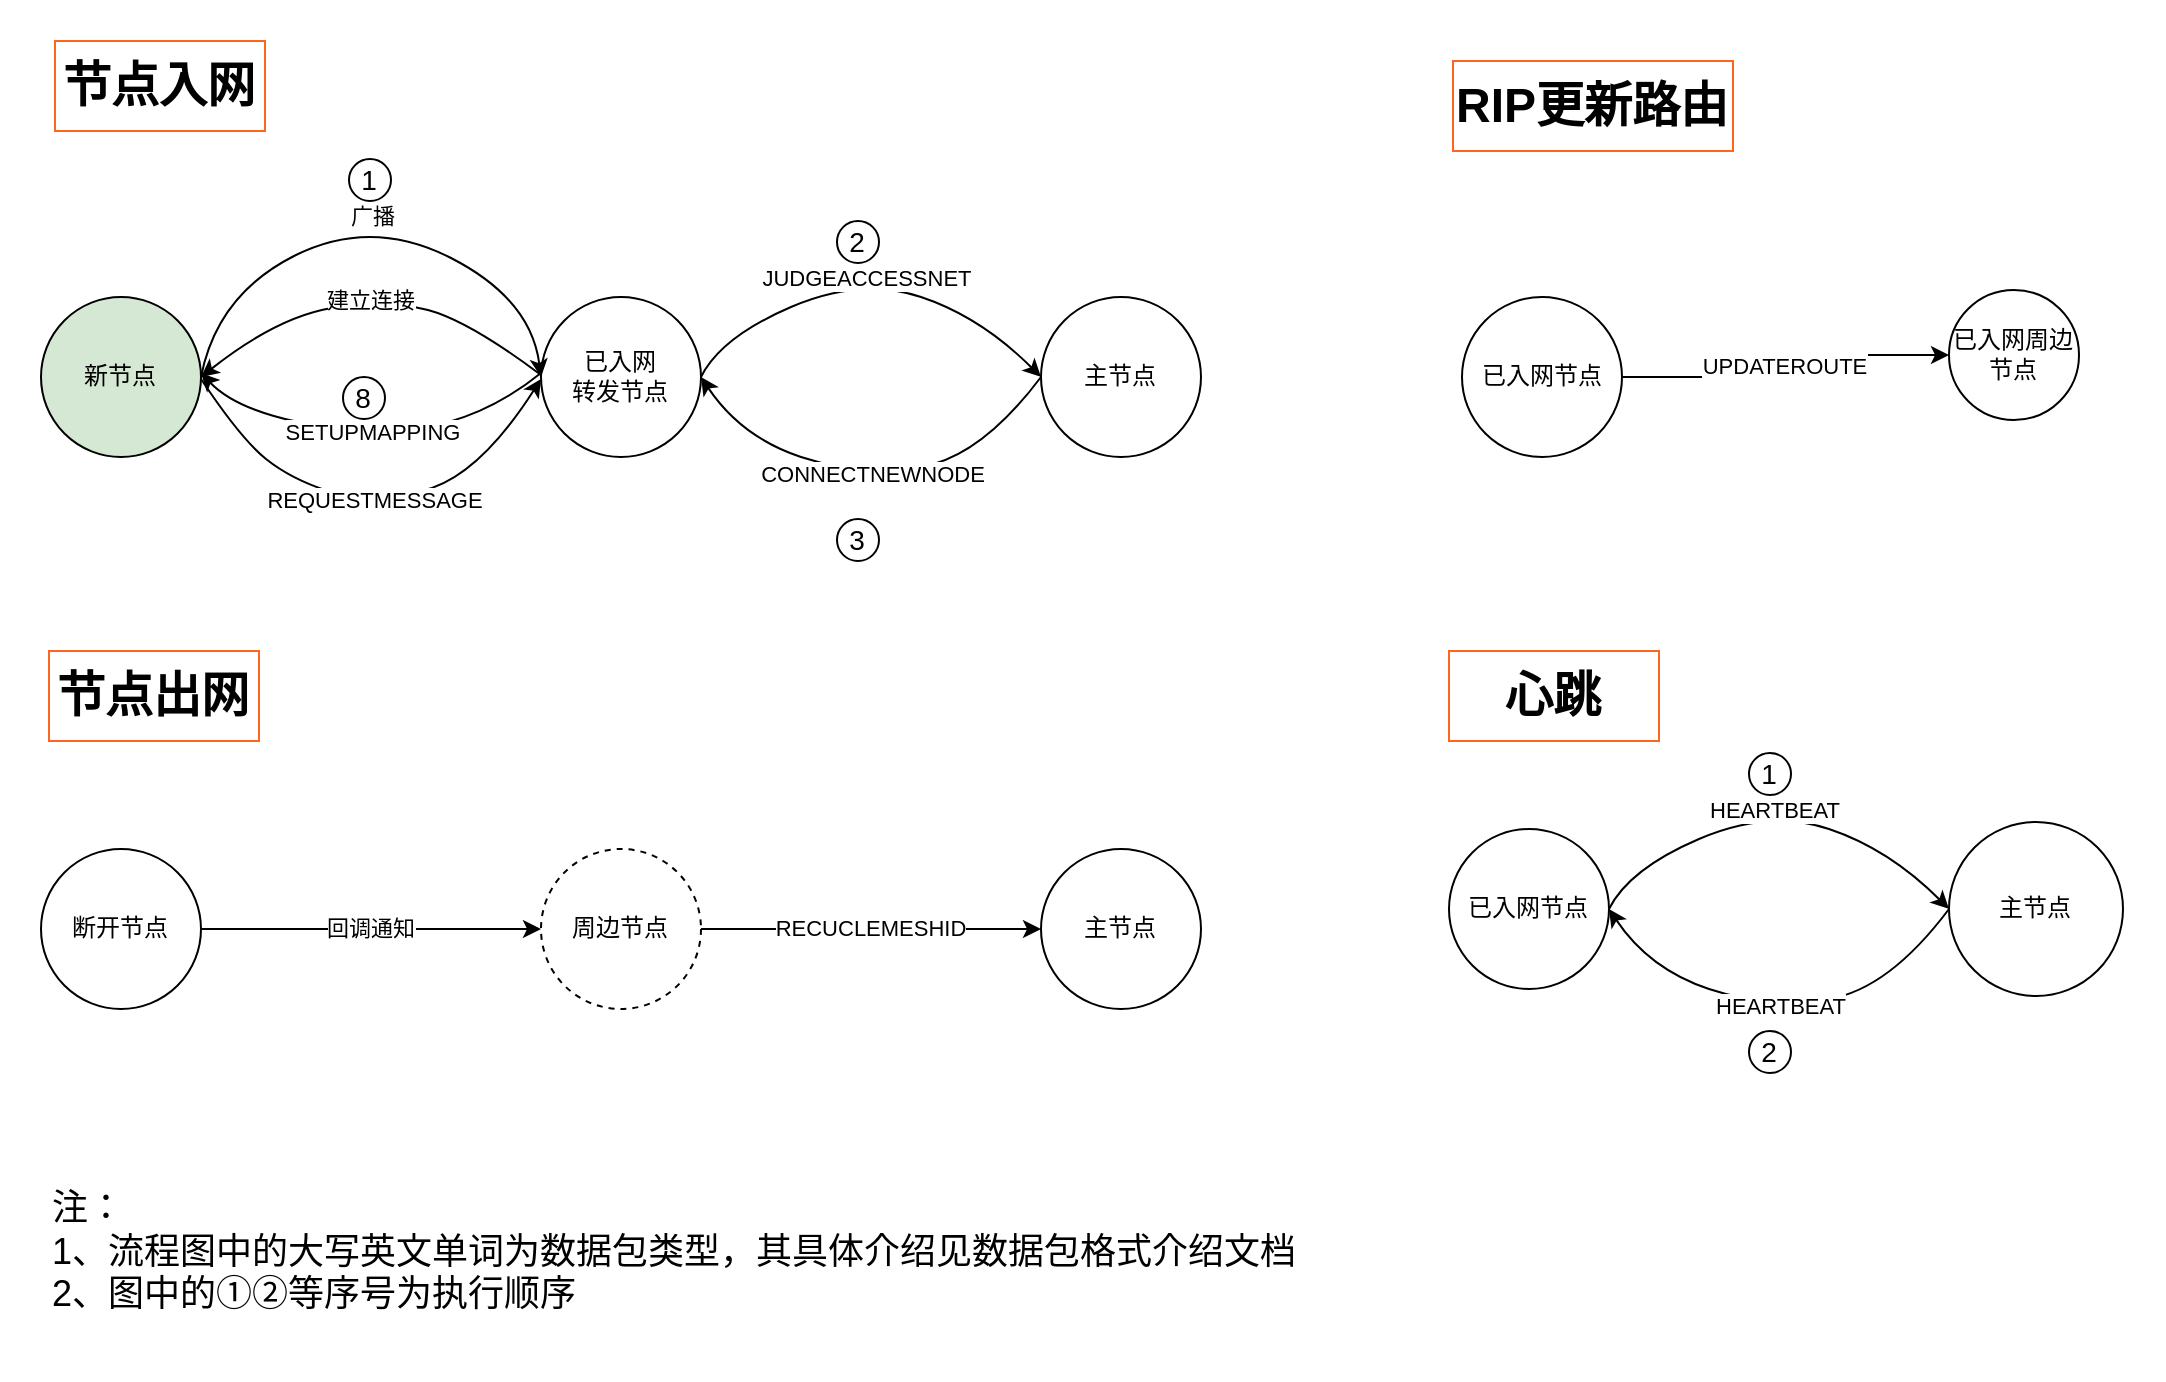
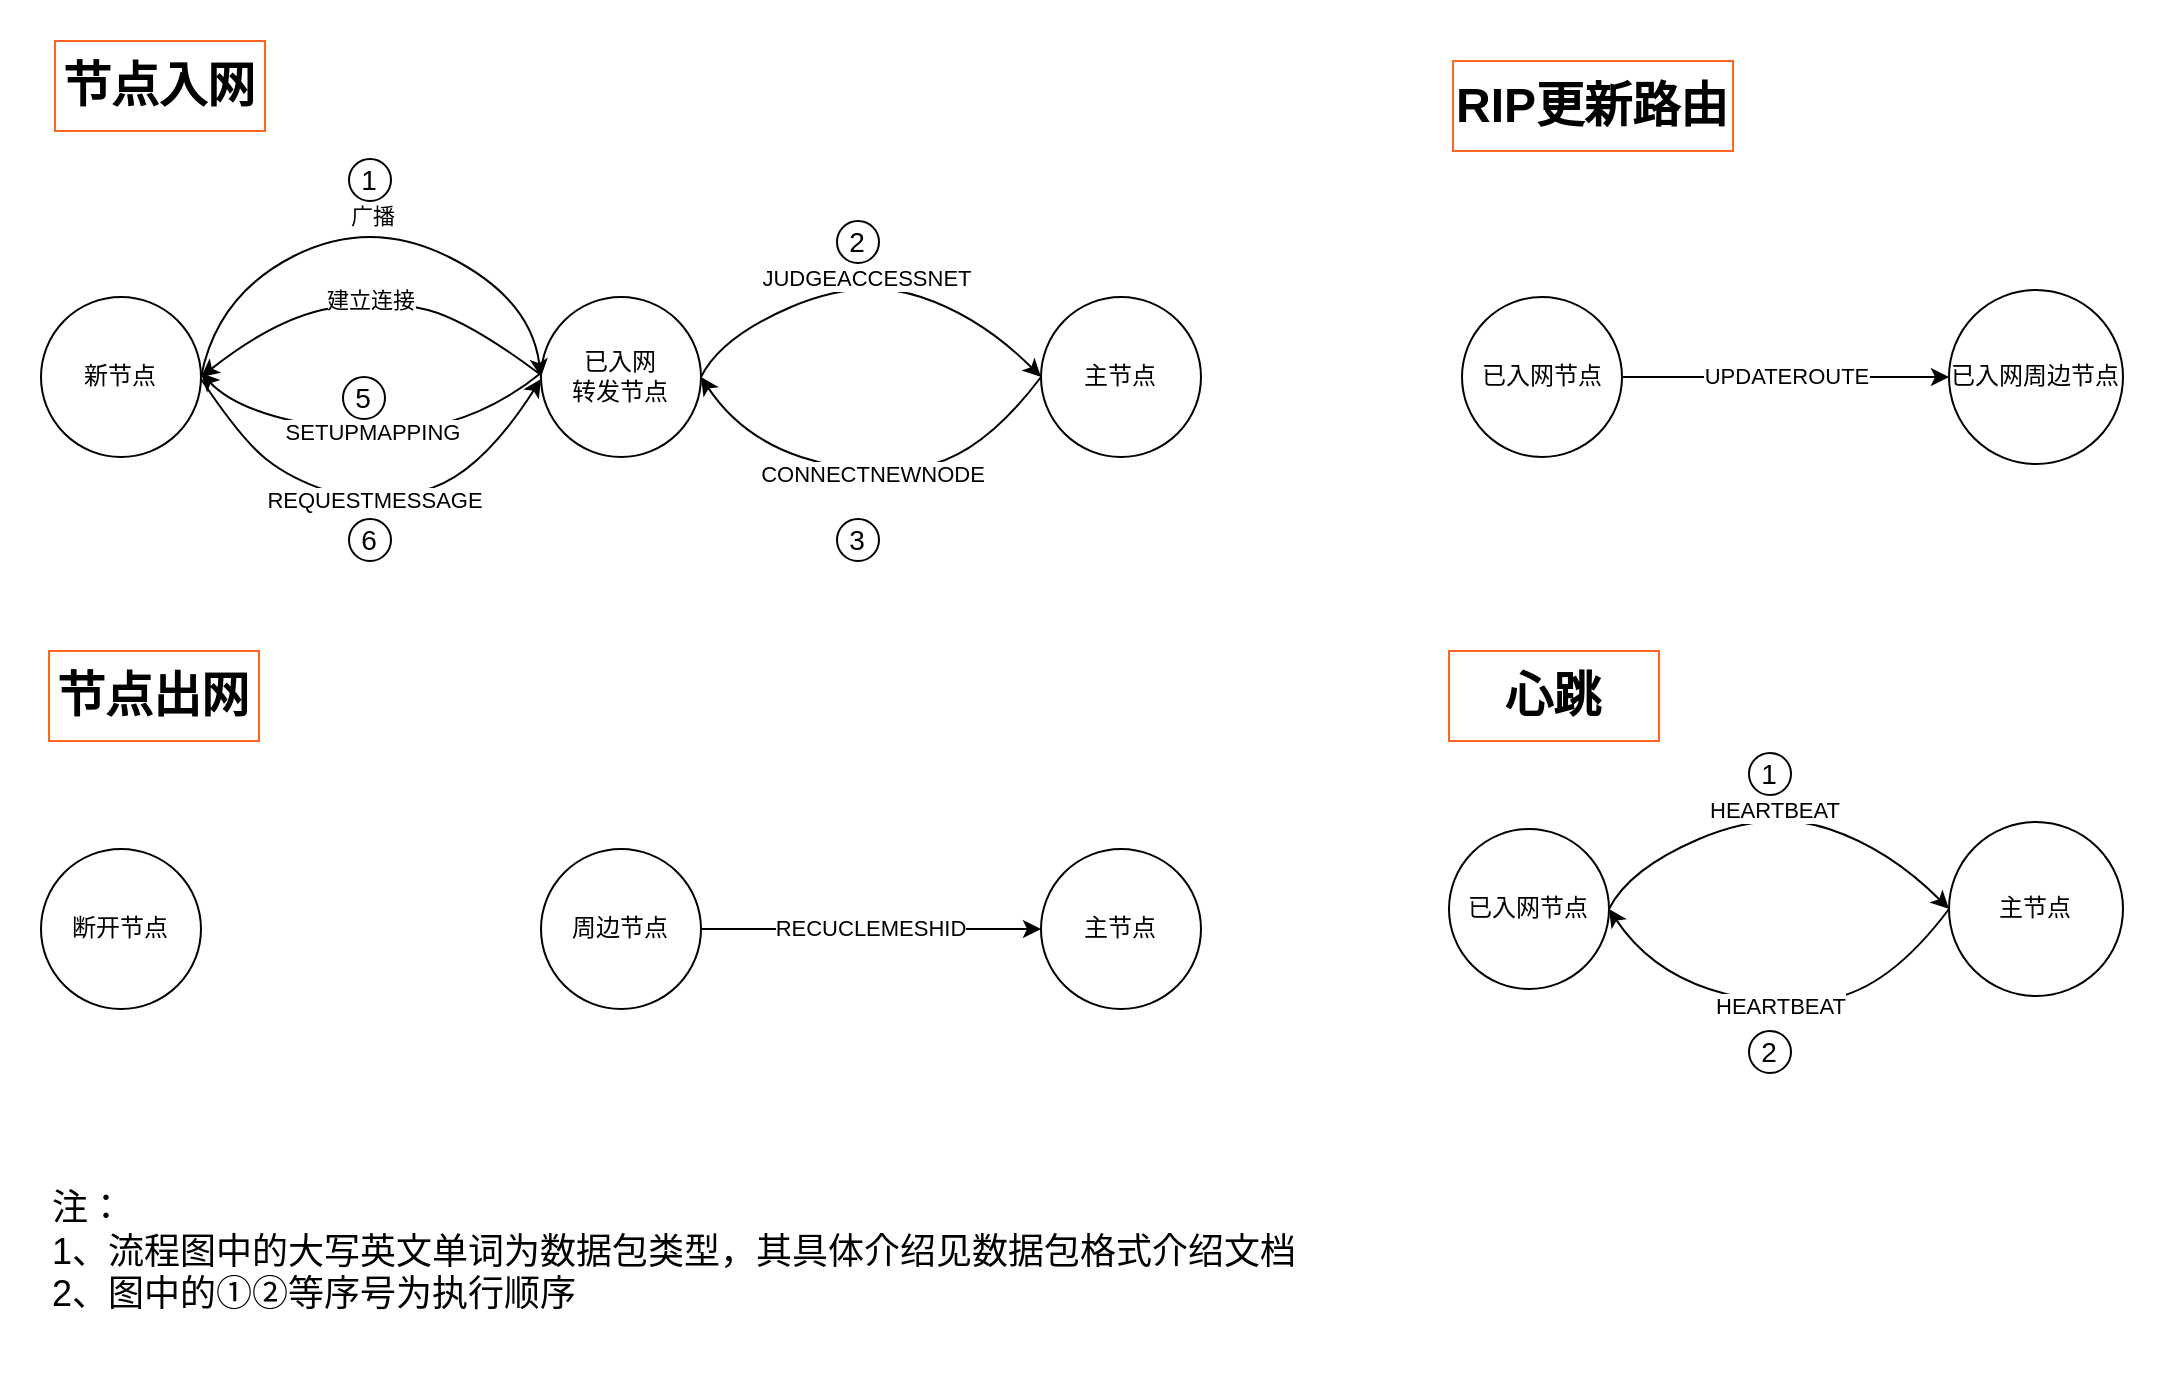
- <mxCell id="18" value="已入网周边节点" style="ellipse;whiteSpace=wrap;html=1;aspect=fixed;" vertex="1" parent="1"><mxGeometry x="974" y="144.5" width="65" height="65" as="geometry" /></mxCell>
+ <mxCell id="18" value="已入网周边节点" style="ellipse;whiteSpace=wrap;html=1;aspect=fixed;" vertex="1" parent="1"><mxGeometry x="974" y="144.5" width="87" height="87" as="geometry" /></mxCell>
- <mxCell id="2" value="新节点" style="ellipse;whiteSpace=wrap;html=1;aspect=fixed;fillColor=#d5e8d4;" vertex="1" parent="1"><mxGeometry x="20" y="148" width="80" height="80" as="geometry" /></mxCell>
+ <mxCell id="2" value="新节点" style="ellipse;whiteSpace=wrap;html=1;aspect=fixed;" vertex="1" parent="1"><mxGeometry x="20" y="148" width="80" height="80" as="geometry" /></mxCell>
- <mxCell id="31" value="&lt;font style=&quot;font-size: 14px;&quot;&gt;8&lt;/font&gt;" style="ellipse;whiteSpace=wrap;html=1;aspect=fixed;" vertex="1" parent="1"><mxGeometry x="171" y="188" width="21" height="21" as="geometry" /></mxCell>
+ <mxCell id="31" value="&lt;font style=&quot;font-size: 14px;&quot;&gt;5&lt;/font&gt;" style="ellipse;whiteSpace=wrap;html=1;aspect=fixed;" vertex="1" parent="1"><mxGeometry x="171" y="188" width="21" height="21" as="geometry" /></mxCell>
+ <mxCell id="32" value="&lt;font style=&quot;font-size: 14px;&quot;&gt;6&lt;/font&gt;" style="ellipse;whiteSpace=wrap;html=1;aspect=fixed;" vertex="1" parent="1"><mxGeometry x="174" y="259" width="21" height="21" as="geometry" /></mxCell>
- <mxCell id="8" value="回调通知" style="edgeStyle=orthogonalEdgeStyle;rounded=0;orthogonalLoop=1;jettySize=auto;html=1;exitX=1;exitY=0.5;exitDx=0;exitDy=0;entryX=0;entryY=0.5;entryDx=0;entryDy=0;" edge="1" parent="1" source="9" target="11"><mxGeometry relative="1" as="geometry" /></mxCell>
- <mxCell id="11" value="周边节点" style="ellipse;whiteSpace=wrap;html=1;aspect=fixed;dashed=1;" vertex="1" parent="1"><mxGeometry x="270" y="424" width="80" height="80" as="geometry" /></mxCell>
+ <mxCell id="11" value="周边节点" style="ellipse;whiteSpace=wrap;html=1;aspect=fixed;" vertex="1" parent="1"><mxGeometry x="270" y="424" width="80" height="80" as="geometry" /></mxCell>
